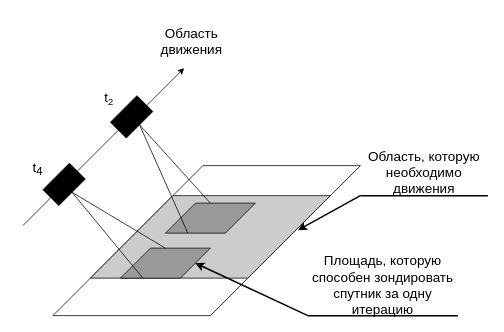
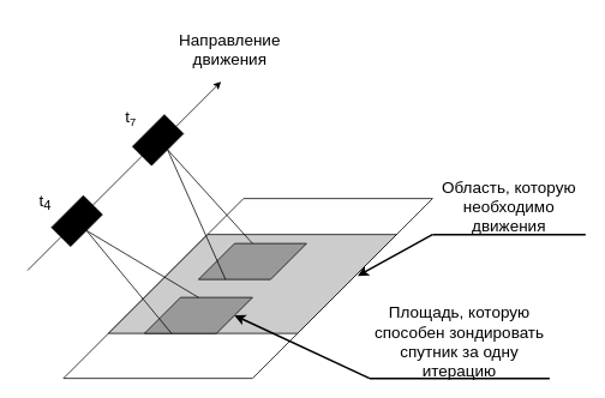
- <mxCell id="18" value="&lt;font style=&quot;font-size: 18px;&quot;&gt;Область движения&lt;/font&gt;" style="text;html=1;strokeColor=none;fillColor=none;align=center;verticalAlign=middle;whiteSpace=wrap;rounded=0;" vertex="1" parent="1"><mxGeometry x="200" y="20" width="110" height="70" as="geometry" /></mxCell>
+ <mxCell id="18" value="&lt;font style=&quot;font-size: 18px;&quot;&gt;Направление движения&lt;/font&gt;" style="text;html=1;strokeColor=none;fillColor=none;align=center;verticalAlign=middle;whiteSpace=wrap;rounded=0;" vertex="1" parent="1"><mxGeometry x="200" y="20" width="110" height="70" as="geometry" /></mxCell>
- <mxCell id="17" value="&lt;font style=&quot;font-size: 18px;&quot;&gt;t&lt;/font&gt;&lt;font style=&quot;font-size: 15px;&quot;&gt;&lt;sub&gt;2&lt;/sub&gt;&lt;/font&gt;" style="text;html=1;strokeColor=none;fillColor=none;align=center;verticalAlign=middle;whiteSpace=wrap;rounded=0;" vertex="1" parent="1"><mxGeometry x="110" y="110" width="70" height="40" as="geometry" /></mxCell>
+ <mxCell id="17" value="&lt;font style=&quot;font-size: 18px;&quot;&gt;t&lt;/font&gt;&lt;font style=&quot;font-size: 15px;&quot;&gt;&lt;sub&gt;7&lt;/sub&gt;&lt;/font&gt;" style="text;html=1;strokeColor=none;fillColor=none;align=center;verticalAlign=middle;whiteSpace=wrap;rounded=0;" vertex="1" parent="1"><mxGeometry x="110" y="110" width="70" height="40" as="geometry" /></mxCell>
